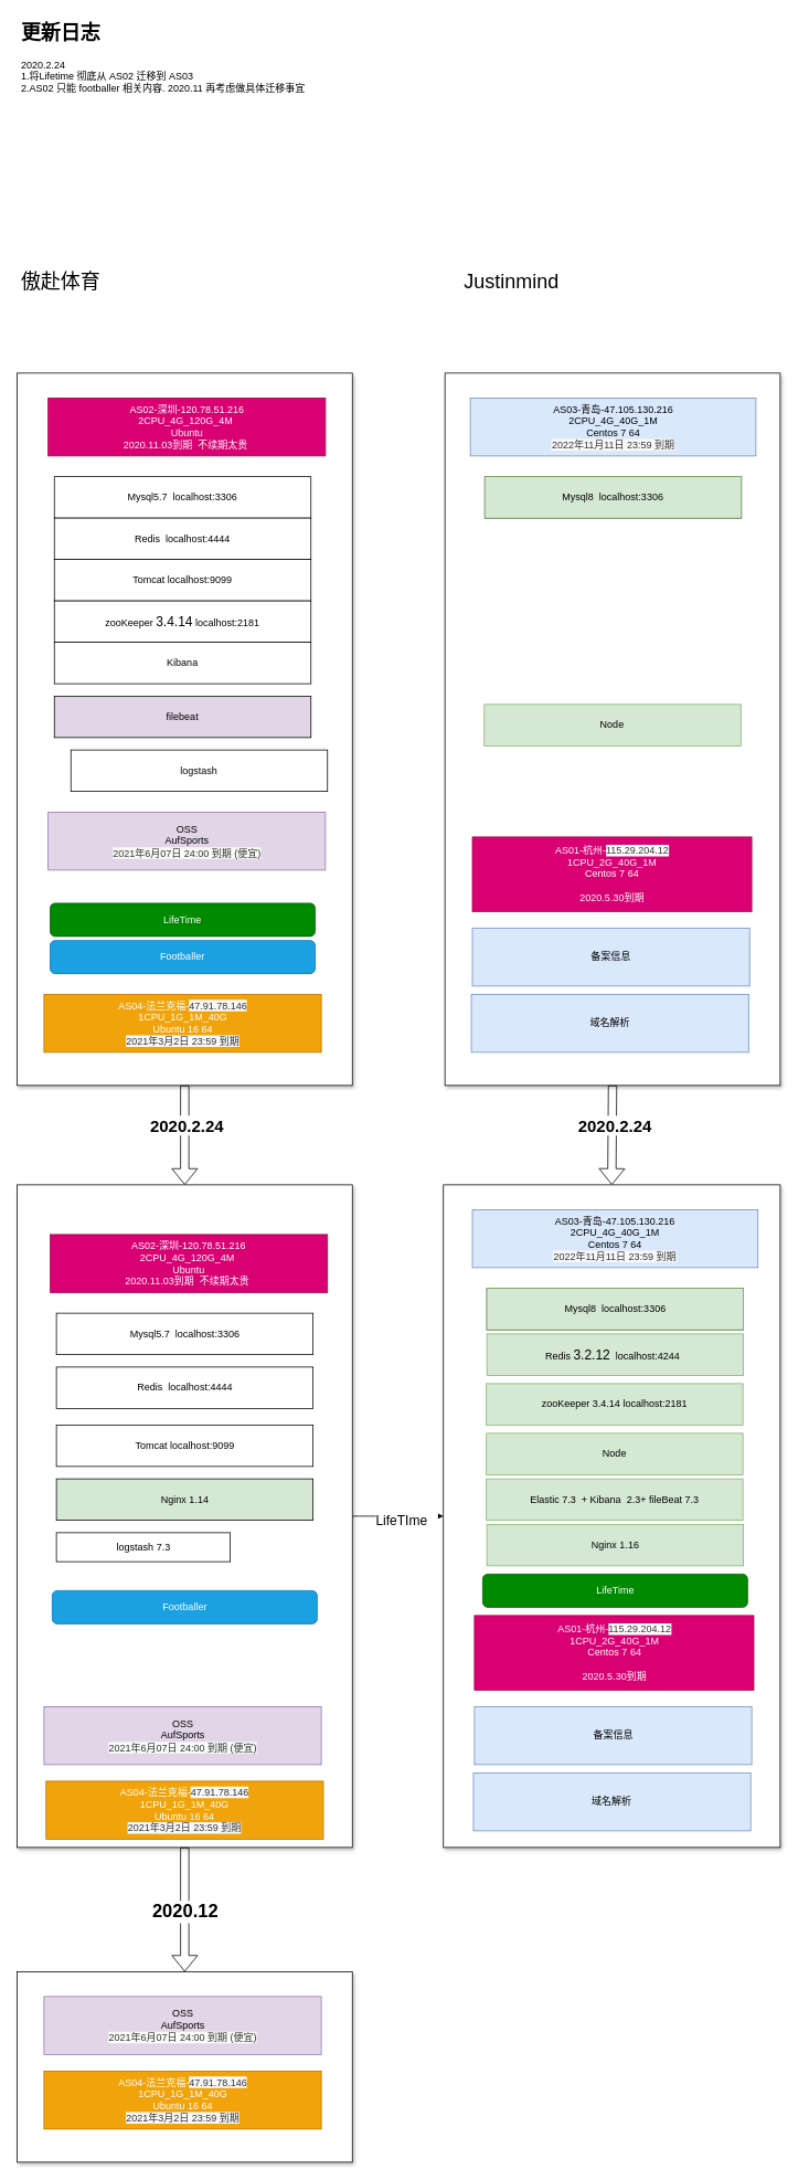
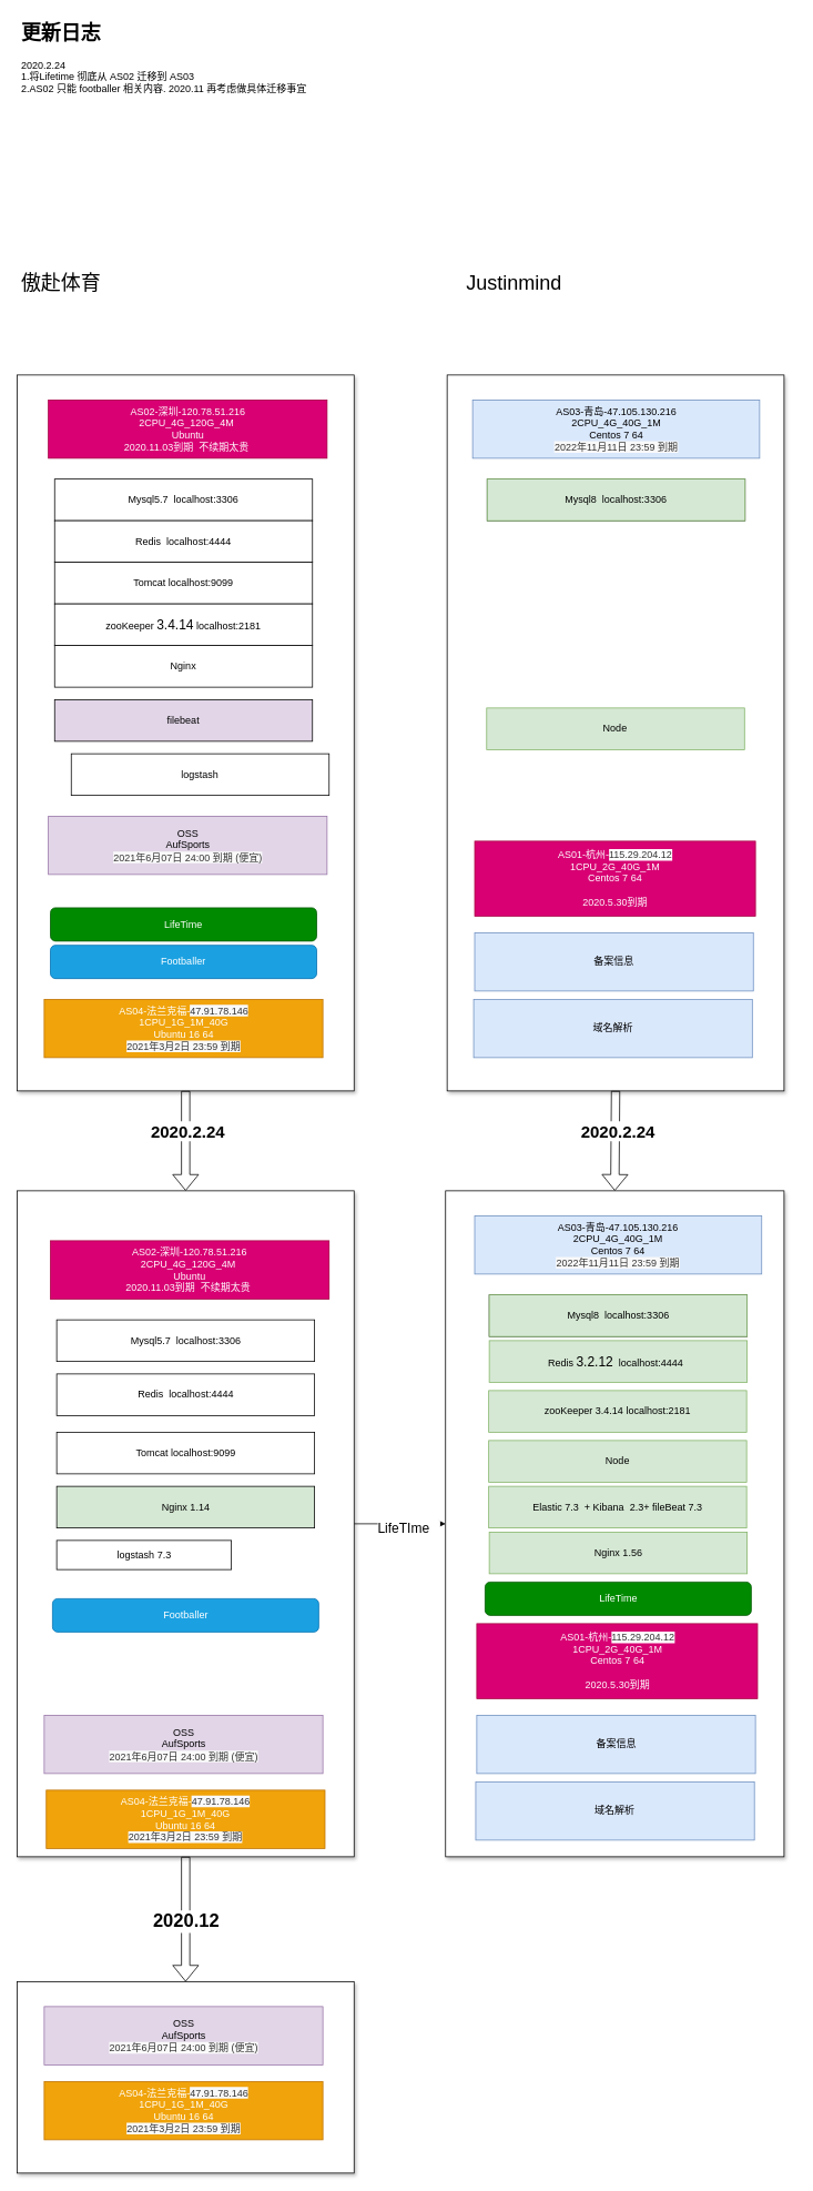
- <mxCell id="21" value="Kibana" style="rounded=0;whiteSpace=wrap;html=1;" vertex="1" parent="1"><mxGeometry x="65" y="775" width="310" height="50" as="geometry" /></mxCell>
+ <mxCell id="21" value="Nginx" style="rounded=0;whiteSpace=wrap;html=1;" vertex="1" parent="1"><mxGeometry x="65" y="775" width="310" height="50" as="geometry" /></mxCell>
- <mxCell id="50" value="Redis&amp;nbsp;&lt;span style=&quot;font-size: medium&quot;&gt;3.2.12&lt;/span&gt;&lt;span&gt;&amp;nbsp; localhost:4244&amp;nbsp;&amp;nbsp;&lt;/span&gt;" style="rounded=0;whiteSpace=wrap;html=1;fillColor=#d5e8d4;strokeColor=#82b366;" vertex="1" parent="1"><mxGeometry x="587.5" y="1610" width="310" height="50" as="geometry" /></mxCell>
+ <mxCell id="50" value="Redis&amp;nbsp;&lt;span style=&quot;font-size: medium&quot;&gt;3.2.12&lt;/span&gt;&lt;span&gt;&amp;nbsp; localhost:4444&amp;nbsp;&amp;nbsp;&lt;/span&gt;" style="rounded=0;whiteSpace=wrap;html=1;fillColor=#d5e8d4;strokeColor=#82b366;" vertex="1" parent="1"><mxGeometry x="587.5" y="1610" width="310" height="50" as="geometry" /></mxCell>
- <mxCell id="59" value="Nginx 1.16" style="rounded=0;whiteSpace=wrap;html=1;fillColor=#d5e8d4;strokeColor=#82b366;" vertex="1" parent="1"><mxGeometry x="587.5" y="1840" width="310" height="50" as="geometry" /></mxCell>
+ <mxCell id="59" value="Nginx 1.56" style="rounded=0;whiteSpace=wrap;html=1;fillColor=#d5e8d4;strokeColor=#82b366;" vertex="1" parent="1"><mxGeometry x="587.5" y="1840" width="310" height="50" as="geometry" /></mxCell>
